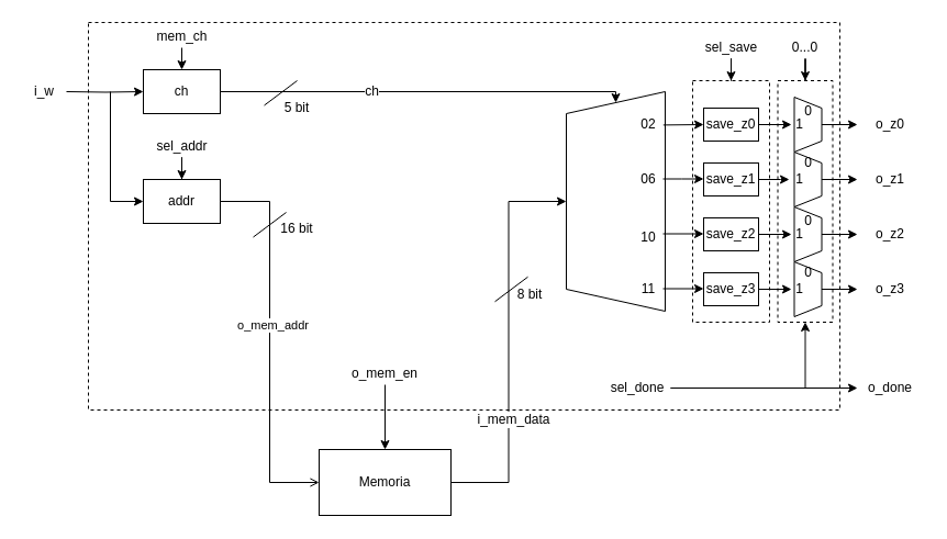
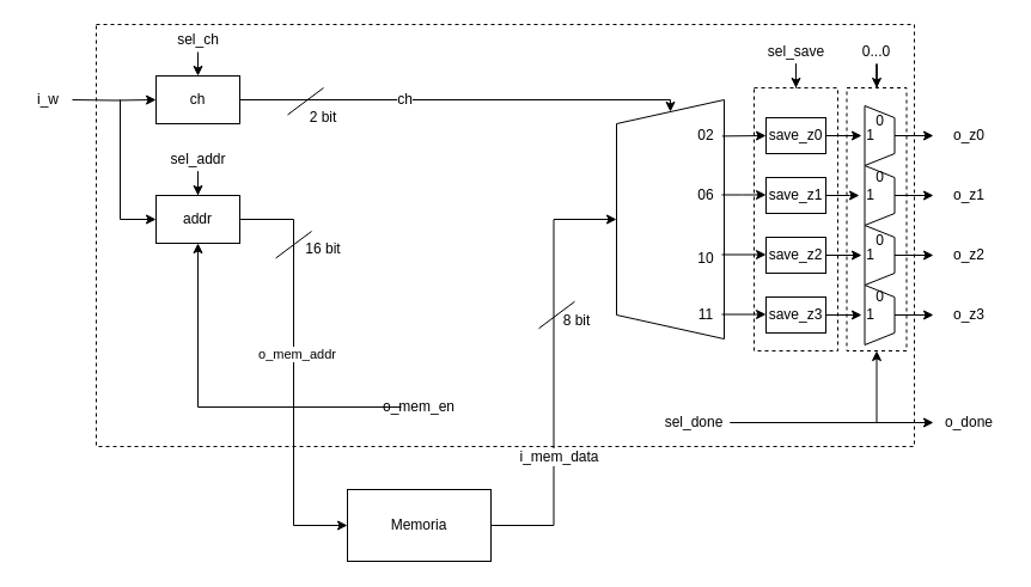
- <mxCell id="8" value="mem_ch" style="text;html=1;strokeColor=none;fillColor=none;align=center;verticalAlign=middle;whiteSpace=wrap;rounded=0;" parent="1" vertex="1"><mxGeometry x="142.5" y="23" width="45" height="20" as="geometry" /></mxCell>
+ <mxCell id="8" value="sel_ch" style="text;html=1;strokeColor=none;fillColor=none;align=center;verticalAlign=middle;whiteSpace=wrap;rounded=0;" parent="1" vertex="1"><mxGeometry x="142.5" y="23" width="45" height="20" as="geometry" /></mxCell>
- <mxCell id="69" value="5 bit" style="text;html=1;strokeColor=none;fillColor=none;align=center;verticalAlign=middle;whiteSpace=wrap;rounded=0;fontSize=12;fontFamily=Helvetica;fontColor=default;" parent="1" vertex="1"><mxGeometry x="250" y="90.5" width="40" height="15" as="geometry" /></mxCell>
+ <mxCell id="69" value="2 bit" style="text;html=1;strokeColor=none;fillColor=none;align=center;verticalAlign=middle;whiteSpace=wrap;rounded=0;fontSize=12;fontFamily=Helvetica;fontColor=default;" parent="1" vertex="1"><mxGeometry x="250" y="90.5" width="40" height="15" as="geometry" /></mxCell>
- <mxCell id="18" style="edgeStyle=orthogonalEdgeStyle;rounded=0;orthogonalLoop=1;jettySize=auto;html=1;entryX=0.5;entryY=0;entryDx=0;entryDy=0;" parent="1" source="19" target="17" edge="1"><mxGeometry relative="1" as="geometry" /></mxCell>
+ <mxCell id="18" style="edgeStyle=orthogonalEdgeStyle;rounded=0;orthogonalLoop=1;jettySize=auto;html=1;" parent="1" source="19" target="11" edge="1"><mxGeometry relative="1" as="geometry" /></mxCell>
- <mxCell id="9" style="edgeStyle=orthogonalEdgeStyle;rounded=0;orthogonalLoop=1;jettySize=auto;html=1;entryX=0;entryY=0.5;entryDx=0;entryDy=0;endArrow=open;" parent="1" source="11" target="17" edge="1"><mxGeometry relative="1" as="geometry" /></mxCell>
+ <mxCell id="9" style="edgeStyle=orthogonalEdgeStyle;rounded=0;orthogonalLoop=1;jettySize=auto;html=1;entryX=0;entryY=0.5;entryDx=0;entryDy=0;" parent="1" source="11" target="17" edge="1"><mxGeometry relative="1" as="geometry" /></mxCell>
